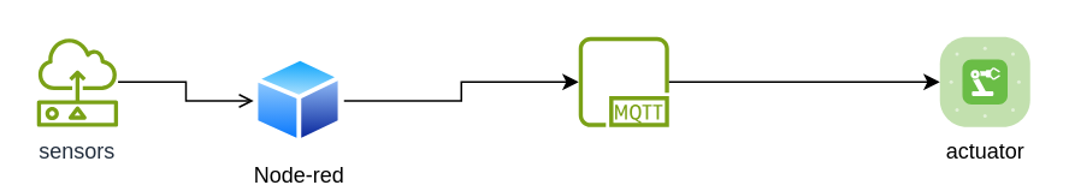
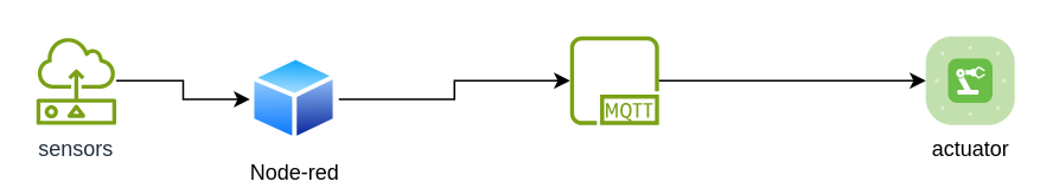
- <mxCell id="4" style="edgeStyle=orthogonalEdgeStyle;rounded=0;orthogonalLoop=1;jettySize=auto;html=1;entryX=0;entryY=0.5;entryDx=0;entryDy=0;endArrow=open;" edge="1" parent="1" source="5" target="3"><mxGeometry relative="1" as="geometry" /></mxCell>
+ <mxCell id="4" style="edgeStyle=orthogonalEdgeStyle;rounded=0;orthogonalLoop=1;jettySize=auto;html=1;entryX=0;entryY=0.5;entryDx=0;entryDy=0;" edge="1" parent="1" source="5" target="3"><mxGeometry relative="1" as="geometry" /></mxCell>
